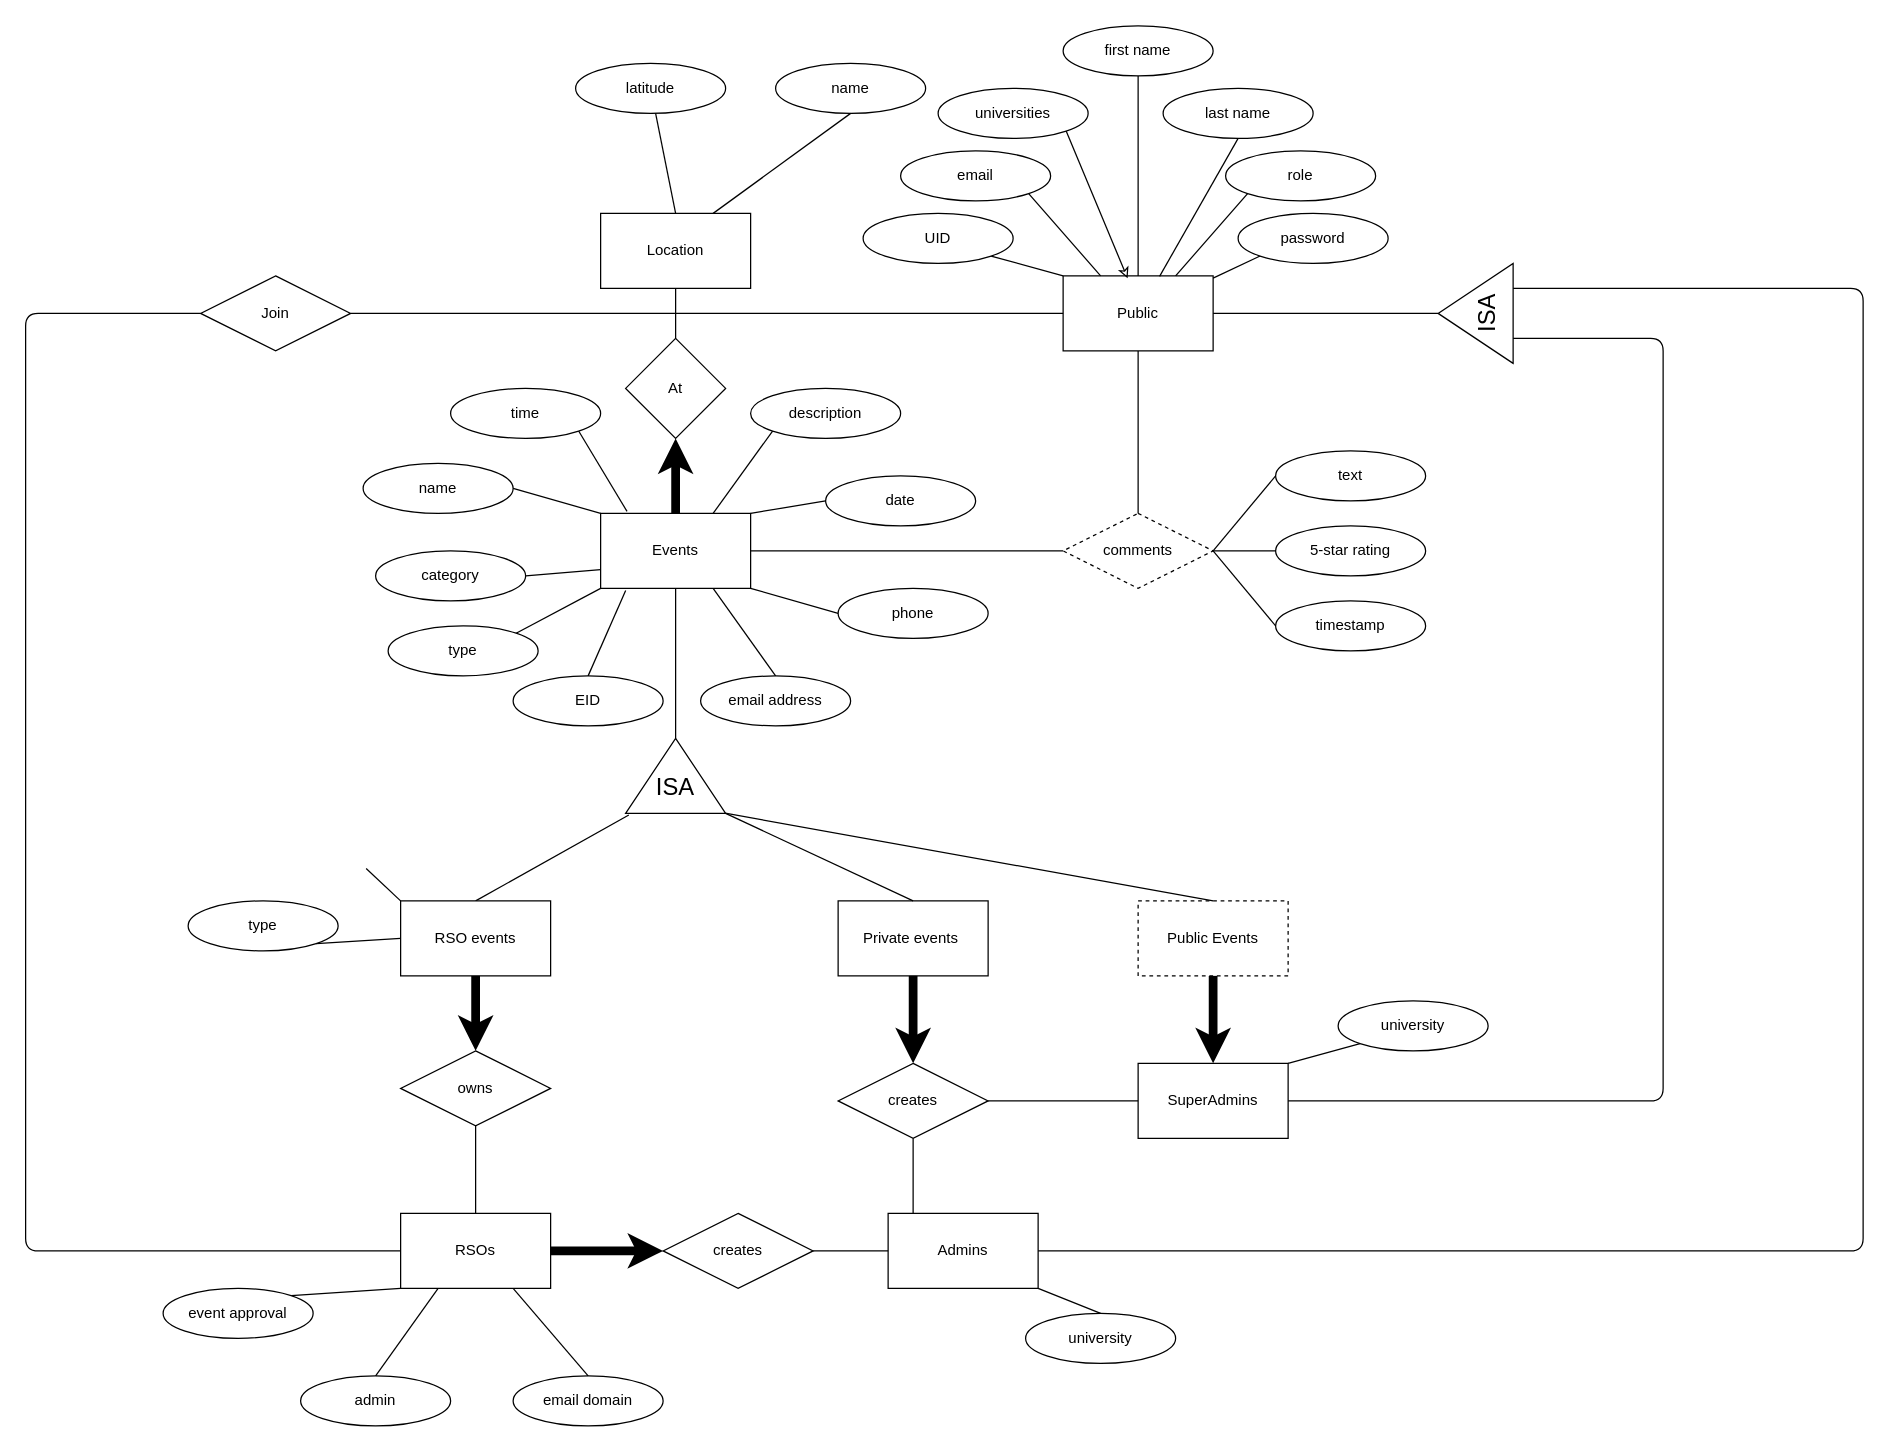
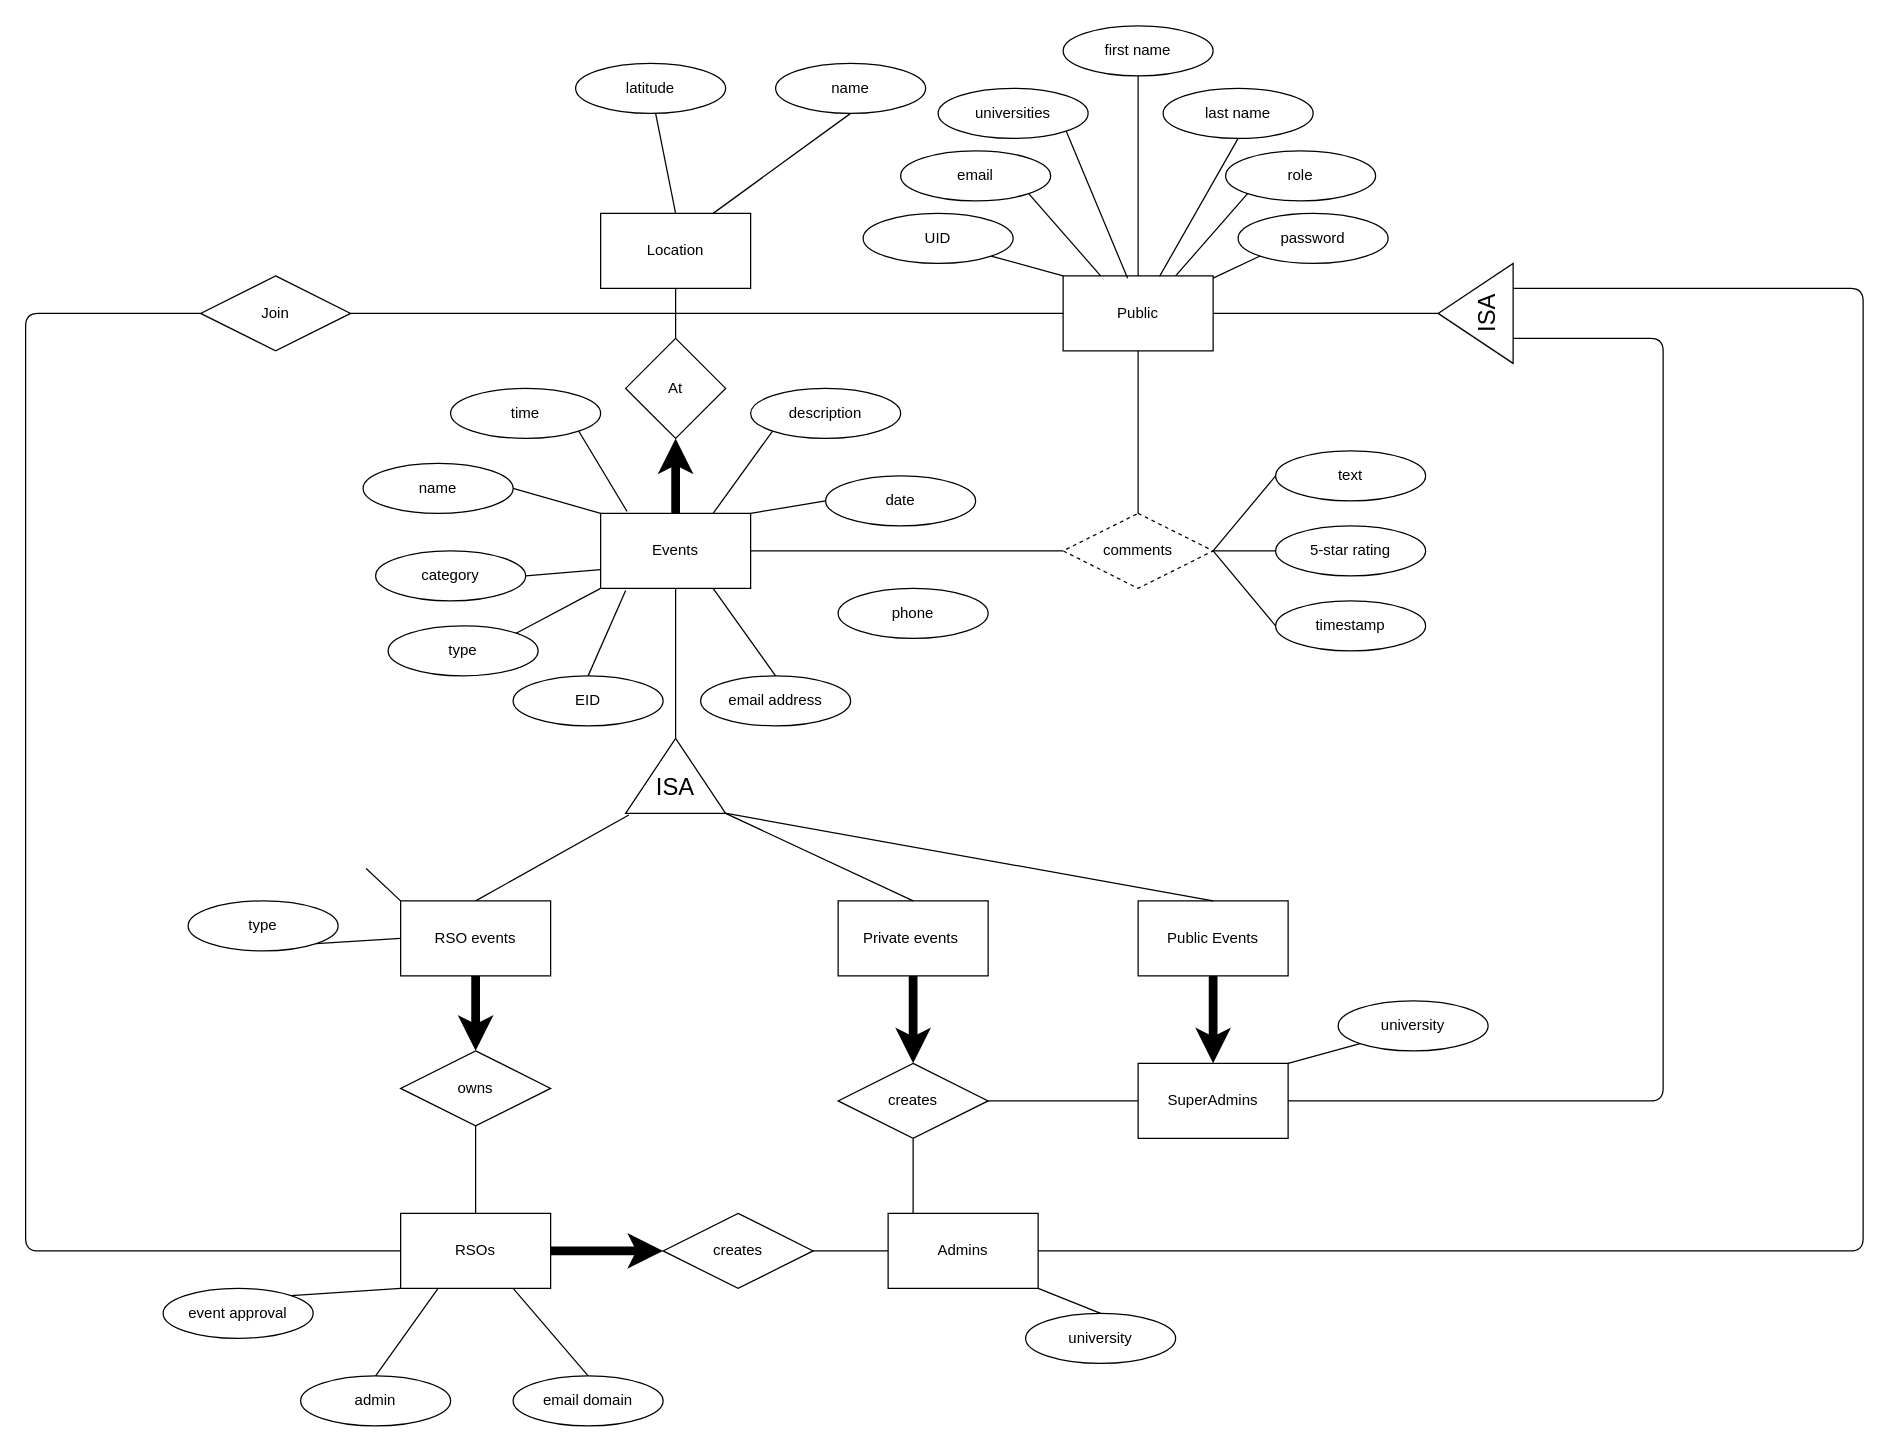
- <mxCell id="82" style="edgeStyle=none;rounded=0;orthogonalLoop=1;jettySize=auto;html=1;exitX=1;exitY=1;exitDx=0;exitDy=0;entryX=0.43;entryY=0.033;entryDx=0;entryDy=0;entryPerimeter=0;endArrow=classic;endFill=0;" edge="1" parent="1" source="83" target="26"><mxGeometry relative="1" as="geometry" /></mxCell>
+ <mxCell id="82" style="edgeStyle=none;rounded=0;orthogonalLoop=1;jettySize=auto;html=1;exitX=1;exitY=1;exitDx=0;exitDy=0;entryX=0.43;entryY=0.033;entryDx=0;entryDy=0;entryPerimeter=0;endArrow=none;endFill=0;" edge="1" parent="1" source="83" target="26"><mxGeometry relative="1" as="geometry" /></mxCell>
- <mxCell id="20" value="" style="endArrow=none;html=1;strokeWidth=1;entryX=1;entryY=1;entryDx=0;entryDy=0;exitX=0;exitY=0.5;exitDx=0;exitDy=0;" parent="1" source="16" target="9" edge="1"><mxGeometry width="50" height="50" relative="1" as="geometry"><mxPoint x="360" y="620" as="sourcePoint" /><mxPoint x="410" y="570" as="targetPoint" /></mxGeometry></mxCell>
- <mxCell id="48" value="Public Events&lt;br&gt;" style="rounded=0;whiteSpace=wrap;html=1;dashed=1;" parent="1" vertex="1"><mxGeometry x="910" y="720" width="120" height="60" as="geometry" /></mxCell>
+ <mxCell id="48" value="Public Events&lt;br&gt;" style="rounded=0;whiteSpace=wrap;html=1;" parent="1" vertex="1"><mxGeometry x="910" y="720" width="120" height="60" as="geometry" /></mxCell>
